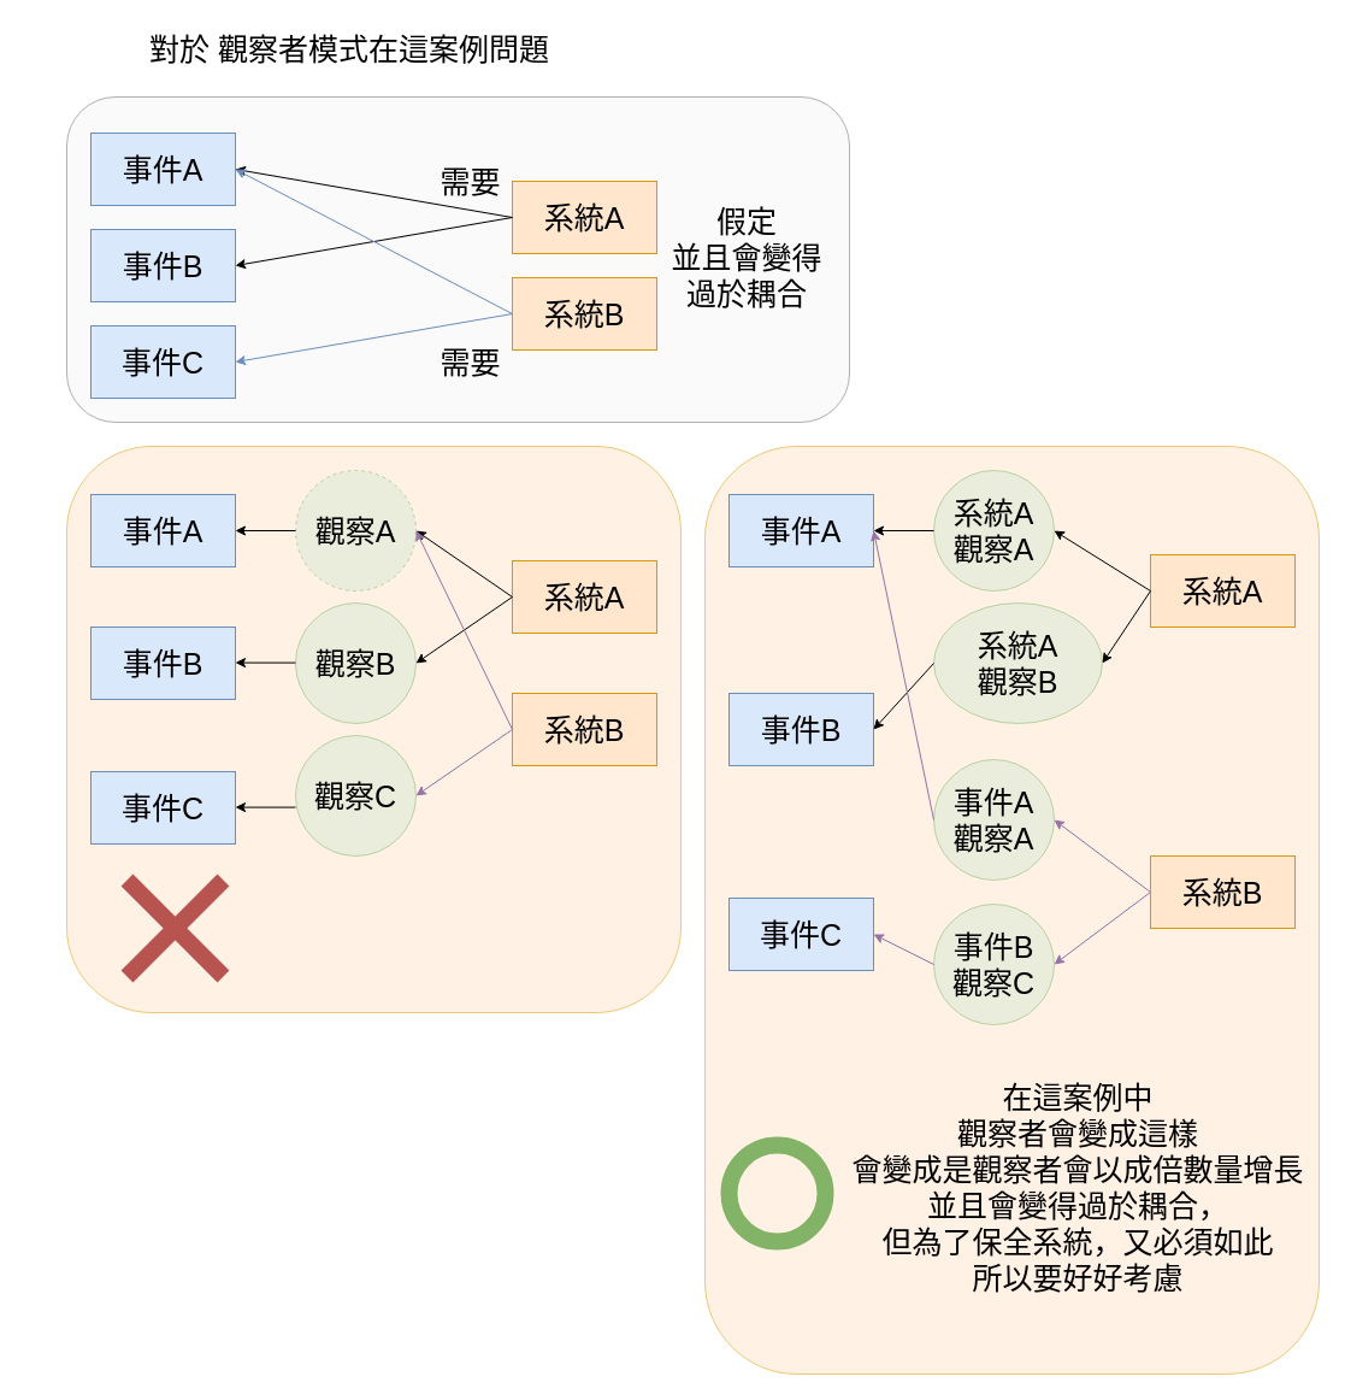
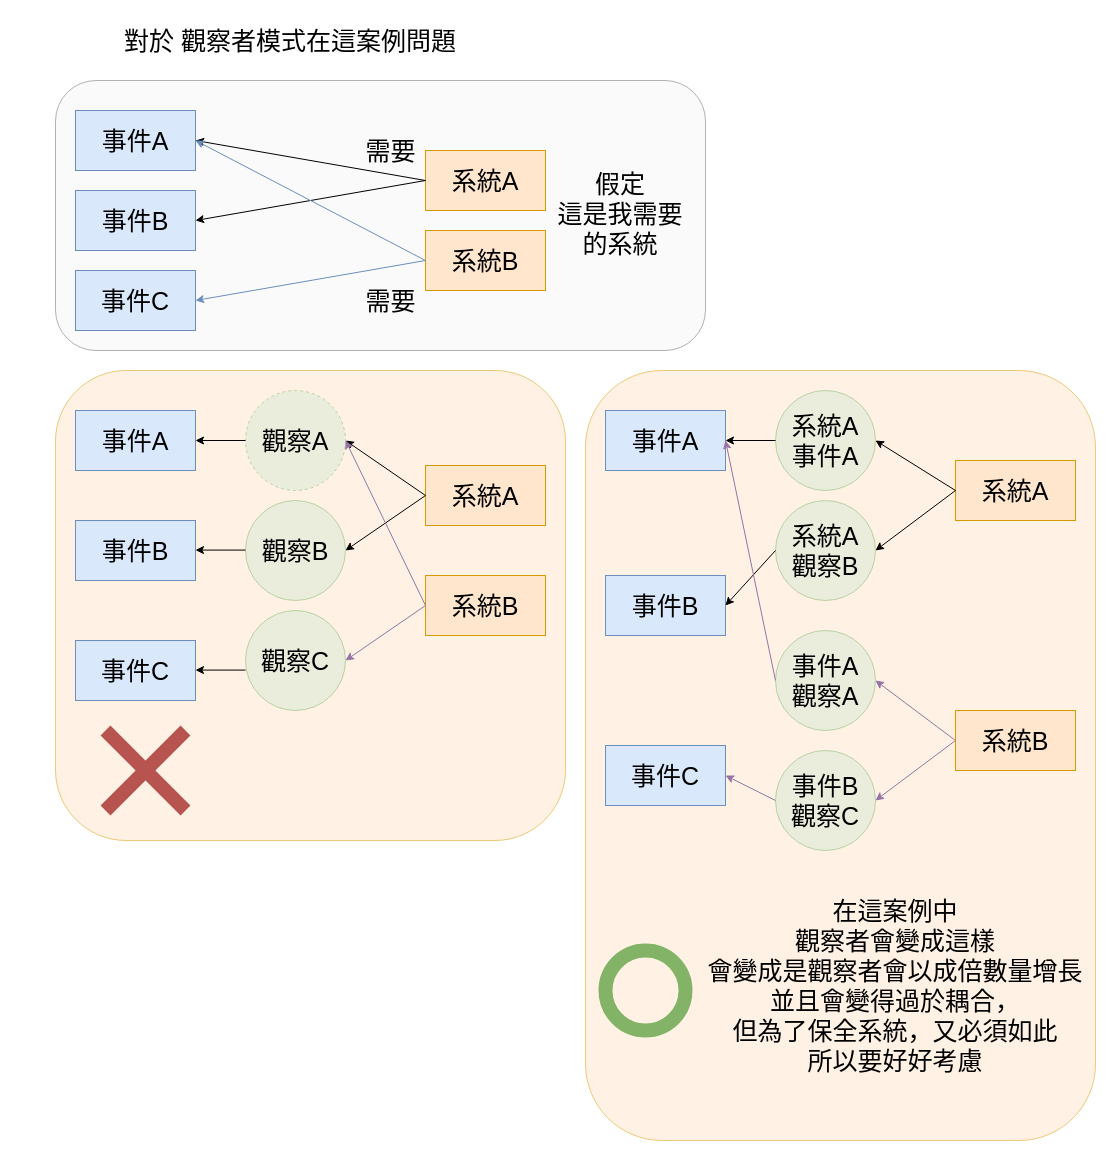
- <mxCell id="52" value="假定&lt;br&gt;並且會變得過於耦合" style="text;html=1;strokeColor=none;fillColor=none;align=center;verticalAlign=middle;whiteSpace=wrap;rounded=0;fontSize=25;" vertex="1" parent="1"><mxGeometry x="555" y="105" width="130" height="215" as="geometry" /></mxCell>
+ <mxCell id="52" value="假定&lt;br&gt;這是我需要的系統" style="text;html=1;strokeColor=none;fillColor=none;align=center;verticalAlign=middle;whiteSpace=wrap;rounded=0;fontSize=25;" vertex="1" parent="1"><mxGeometry x="555" y="105" width="130" height="215" as="geometry" /></mxCell>
- <mxCell id="38" value="系統A&lt;br&gt;觀察A" style="ellipse;whiteSpace=wrap;html=1;aspect=fixed;fontSize=25;opacity=50;fillColor=#d5e8d4;strokeColor=#82b366;" vertex="1" parent="1"><mxGeometry x="775" y="390" width="100" height="100" as="geometry" /></mxCell>
+ <mxCell id="38" value="系統A&lt;br&gt;事件A" style="ellipse;whiteSpace=wrap;html=1;aspect=fixed;fontSize=25;opacity=50;fillColor=#d5e8d4;strokeColor=#82b366;" vertex="1" parent="1"><mxGeometry x="775" y="390" width="100" height="100" as="geometry" /></mxCell>
- <mxCell id="39" value="系統A&lt;br&gt;觀察B" style="ellipse;whiteSpace=wrap;html=1;aspect=fixed;fontSize=25;opacity=50;fillColor=#d5e8d4;strokeColor=#82b366;" vertex="1" parent="1"><mxGeometry x="775" y="500" width="140" height="100" as="geometry" /></mxCell>
+ <mxCell id="39" value="系統A&lt;br&gt;觀察B" style="ellipse;whiteSpace=wrap;html=1;aspect=fixed;fontSize=25;opacity=50;fillColor=#d5e8d4;strokeColor=#82b366;" vertex="1" parent="1"><mxGeometry x="775" y="500" width="100" height="100" as="geometry" /></mxCell>
